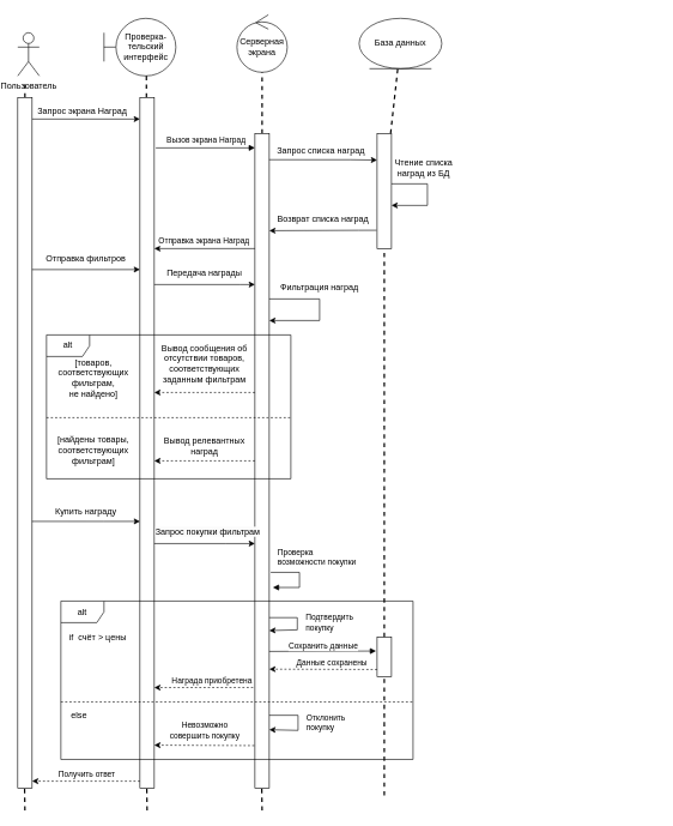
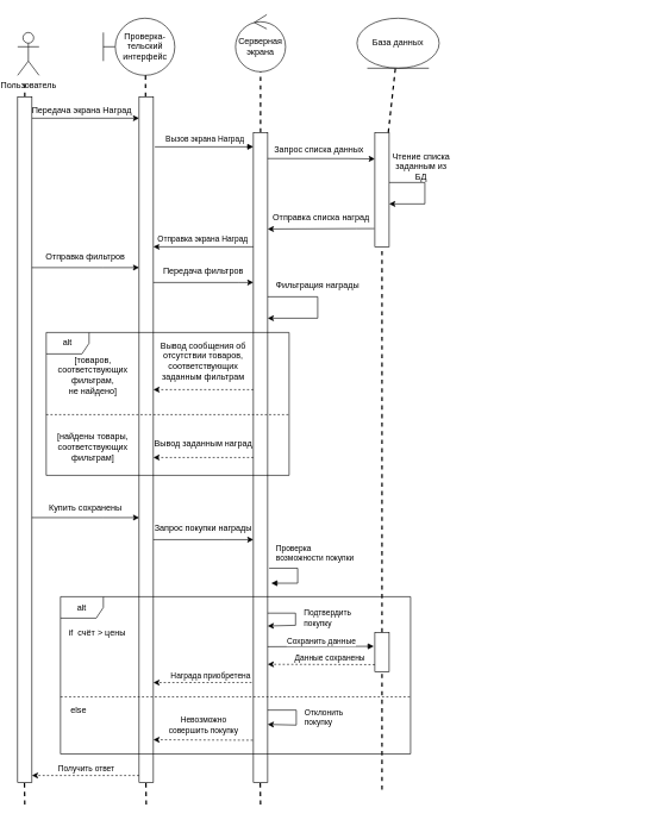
- <mxCell id="3" value="Запрос экрана Наград" style="text;html=1;strokeColor=none;fillColor=none;align=center;verticalAlign=middle;whiteSpace=wrap;rounded=0;" parent="1" vertex="1"><mxGeometry x="20" y="135" width="180" height="40" as="geometry" /></mxCell>
+ <mxCell id="3" value="Передача экрана Наград" style="text;html=1;strokeColor=none;fillColor=none;align=center;verticalAlign=middle;whiteSpace=wrap;rounded=0;" parent="1" vertex="1"><mxGeometry x="20" y="135" width="180" height="40" as="geometry" /></mxCell>
- <mxCell id="49" value="Запрос списка наград" style="text;html=1;strokeColor=none;fillColor=none;align=center;verticalAlign=middle;whiteSpace=wrap;rounded=0;" parent="1" vertex="1"><mxGeometry x="372" y="193" width="140" height="32.5" as="geometry" /></mxCell>
+ <mxCell id="49" value="Запрос списка данных" style="text;html=1;strokeColor=none;fillColor=none;align=center;verticalAlign=middle;whiteSpace=wrap;rounded=0;" parent="1" vertex="1"><mxGeometry x="372" y="193" width="140" height="32.5" as="geometry" /></mxCell>
- <mxCell id="45" value="Чтение списка наград из БД" style="text;html=1;strokeColor=none;fillColor=none;align=center;verticalAlign=middle;whiteSpace=wrap;rounded=0;" parent="1" vertex="1"><mxGeometry x="540" y="215" width="90" height="35" as="geometry" /></mxCell>
+ <mxCell id="45" value="Чтение списка заданным из БД" style="text;html=1;strokeColor=none;fillColor=none;align=center;verticalAlign=middle;whiteSpace=wrap;rounded=0;" parent="1" vertex="1"><mxGeometry x="540" y="215" width="90" height="35" as="geometry" /></mxCell>
- <mxCell id="46" value="Возврат списка наград" style="text;html=1;strokeColor=none;fillColor=none;align=center;verticalAlign=middle;whiteSpace=wrap;rounded=0;" parent="1" vertex="1"><mxGeometry x="370" y="285" width="150" height="40" as="geometry" /></mxCell>
+ <mxCell id="46" value="Отправка списка наград" style="text;html=1;strokeColor=none;fillColor=none;align=center;verticalAlign=middle;whiteSpace=wrap;rounded=0;" parent="1" vertex="1"><mxGeometry x="370" y="285" width="150" height="40" as="geometry" /></mxCell>
- <mxCell id="36" value="Передача награды" style="text;html=1;strokeColor=none;fillColor=none;align=center;verticalAlign=middle;whiteSpace=wrap;rounded=0;" parent="1" vertex="1"><mxGeometry x="210" y="365" width="140" height="30" as="geometry" /></mxCell>
+ <mxCell id="36" value="Передача фильтров" style="text;html=1;strokeColor=none;fillColor=none;align=center;verticalAlign=middle;whiteSpace=wrap;rounded=0;" parent="1" vertex="1"><mxGeometry x="210" y="365" width="140" height="30" as="geometry" /></mxCell>
- <mxCell id="33" value="Фильтрация наград" style="text;html=1;strokeColor=none;fillColor=none;align=center;verticalAlign=middle;whiteSpace=wrap;rounded=0;" parent="1" vertex="1"><mxGeometry x="370" y="385" width="140" height="30" as="geometry" /></mxCell>
+ <mxCell id="33" value="Фильтрация награды" style="text;html=1;strokeColor=none;fillColor=none;align=center;verticalAlign=middle;whiteSpace=wrap;rounded=0;" parent="1" vertex="1"><mxGeometry x="370" y="385" width="140" height="30" as="geometry" /></mxCell>
- <mxCell id="44" value="Вывод релевантных наград" style="text;html=1;strokeColor=none;fillColor=none;align=center;verticalAlign=middle;whiteSpace=wrap;rounded=0;" parent="1" vertex="1"><mxGeometry x="205" y="605" width="150" height="30" as="geometry" /></mxCell>
+ <mxCell id="44" value="Вывод заданным наград" style="text;html=1;strokeColor=none;fillColor=none;align=center;verticalAlign=middle;whiteSpace=wrap;rounded=0;" parent="1" vertex="1"><mxGeometry x="205" y="605" width="150" height="30" as="geometry" /></mxCell>
- <mxCell id="54" value="Купить награду" style="text;html=1;strokeColor=none;fillColor=none;align=center;verticalAlign=middle;whiteSpace=wrap;rounded=0;" parent="1" vertex="1"><mxGeometry x="40" y="695" width="150" height="30" as="geometry" /></mxCell>
+ <mxCell id="54" value="Купить сохранены" style="text;html=1;strokeColor=none;fillColor=none;align=center;verticalAlign=middle;whiteSpace=wrap;rounded=0;" parent="1" vertex="1"><mxGeometry x="40" y="695" width="150" height="30" as="geometry" /></mxCell>
- <mxCell id="57" value="&lt;span style=&quot;color: rgb(0, 0, 0); font-family: Helvetica; font-size: 12px; font-style: normal; font-variant-ligatures: normal; font-variant-caps: normal; font-weight: 400; letter-spacing: normal; orphans: 2; text-align: center; text-indent: 0px; text-transform: none; widows: 2; word-spacing: 0px; -webkit-text-stroke-width: 0px; background-color: rgb(251, 251, 251); text-decoration-thickness: initial; text-decoration-style: initial; text-decoration-color: initial; float: none; display: inline !important;&quot;&gt;Запрос покупки фильтрам&lt;/span&gt;" style="text;whiteSpace=wrap;html=1;" parent="1" vertex="1"><mxGeometry x="210" y="725" width="170" height="40" as="geometry" /></mxCell>
+ <mxCell id="57" value="&lt;span style=&quot;color: rgb(0, 0, 0); font-family: Helvetica; font-size: 12px; font-style: normal; font-variant-ligatures: normal; font-variant-caps: normal; font-weight: 400; letter-spacing: normal; orphans: 2; text-align: center; text-indent: 0px; text-transform: none; widows: 2; word-spacing: 0px; -webkit-text-stroke-width: 0px; background-color: rgb(251, 251, 251); text-decoration-thickness: initial; text-decoration-style: initial; text-decoration-color: initial; float: none; display: inline !important;&quot;&gt;Запрос покупки награды&lt;/span&gt;" style="text;whiteSpace=wrap;html=1;" parent="1" vertex="1"><mxGeometry x="210" y="725" width="170" height="40" as="geometry" /></mxCell>
